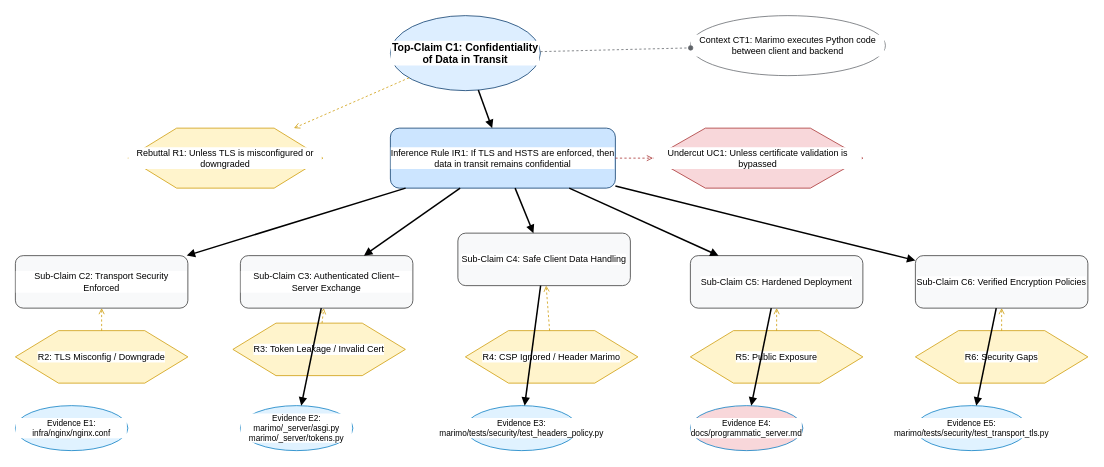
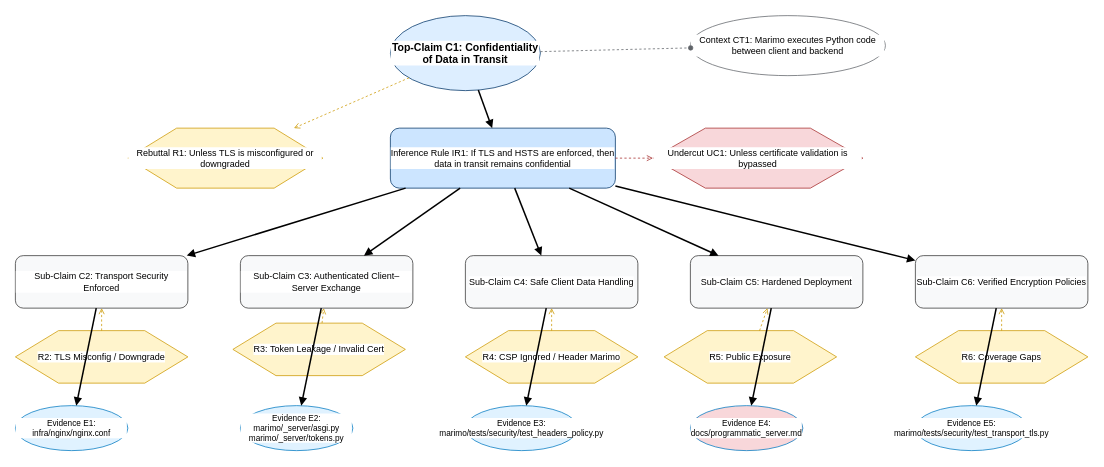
- <mxCell id="13" value="Sub-Claim C4: Safe Client Data Handling" style="rounded=1;whiteSpace=wrap;html=1;fillColor=#F8F9FA;strokeColor=#333333;align=center;fontSize=12;labelBackgroundColor=default;" parent="1" vertex="1"><mxGeometry x="610" y="310" width="230" height="70" as="geometry" /></mxCell>
+ <mxCell id="13" value="Sub-Claim C4: Safe Client Data Handling" style="rounded=1;whiteSpace=wrap;html=1;fillColor=#F8F9FA;strokeColor=#333333;align=center;fontSize=12;labelBackgroundColor=default;" parent="1" vertex="1"><mxGeometry x="620" y="340" width="230" height="70" as="geometry" /></mxCell>
+ <mxCell id="36" style="endArrow=block;html=1;strokeWidth=2;labelBackgroundColor=default;" parent="1" source="11" target="31" edge="1"><mxGeometry relative="1" as="geometry" /></mxCell>
- <mxCell id="24" value="R5: Public Exposure" style="shape=hexagon;whiteSpace=wrap;html=1;fillColor=#FFF4CC;strokeColor=#CC9900;align=center;fontSize=12;labelBackgroundColor=default;" parent="1" vertex="1"><mxGeometry x="920" y="440" width="230" height="70" as="geometry" /></mxCell>
+ <mxCell id="24" value="R5: Public Exposure" style="shape=hexagon;whiteSpace=wrap;html=1;fillColor=#FFF4CC;strokeColor=#CC9900;align=center;fontSize=12;labelBackgroundColor=default;" parent="1" vertex="1"><mxGeometry x="885" y="440" width="230" height="70" as="geometry" /></mxCell>
- <mxCell id="25" value="R6: Security Gaps" style="shape=hexagon;whiteSpace=wrap;html=1;fillColor=#FFF4CC;strokeColor=#CC9900;align=center;fontSize=12;labelBackgroundColor=default;" parent="1" vertex="1"><mxGeometry x="1220" y="440" width="230" height="70" as="geometry" /></mxCell>
+ <mxCell id="25" value="R6: Coverage Gaps" style="shape=hexagon;whiteSpace=wrap;html=1;fillColor=#FFF4CC;strokeColor=#CC9900;align=center;fontSize=12;labelBackgroundColor=default;" parent="1" vertex="1"><mxGeometry x="1220" y="440" width="230" height="70" as="geometry" /></mxCell>
